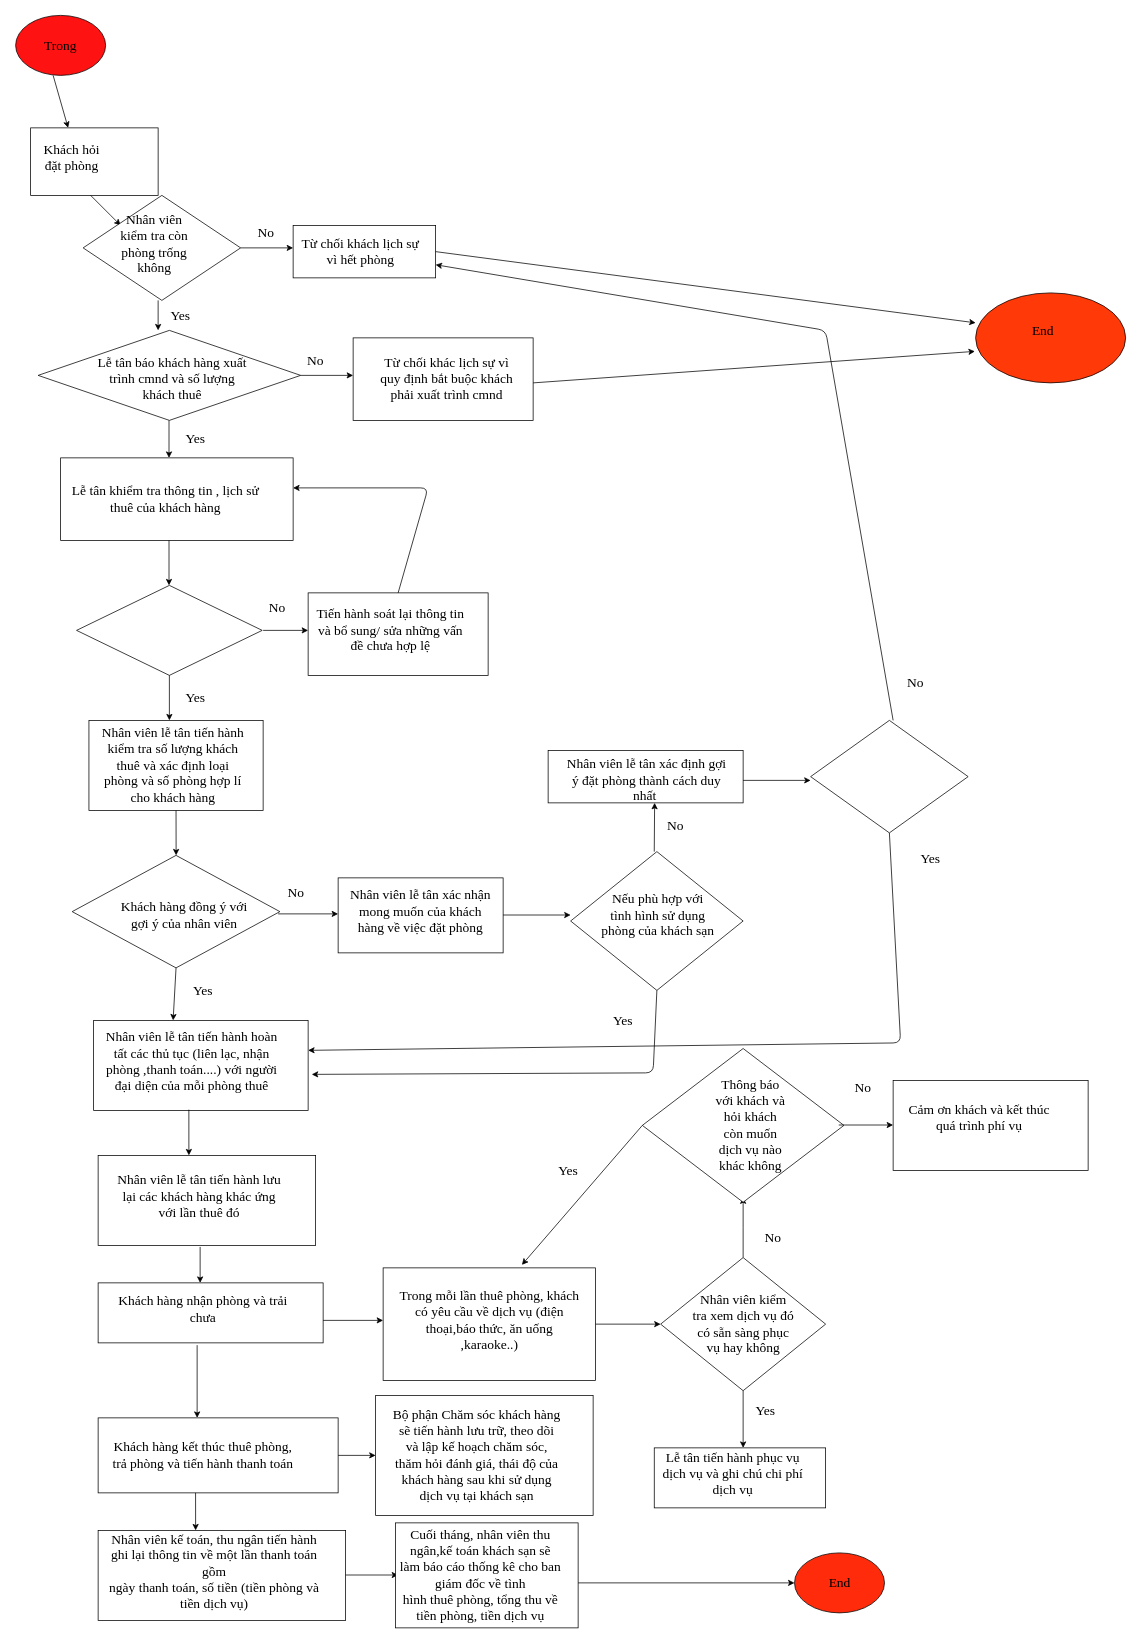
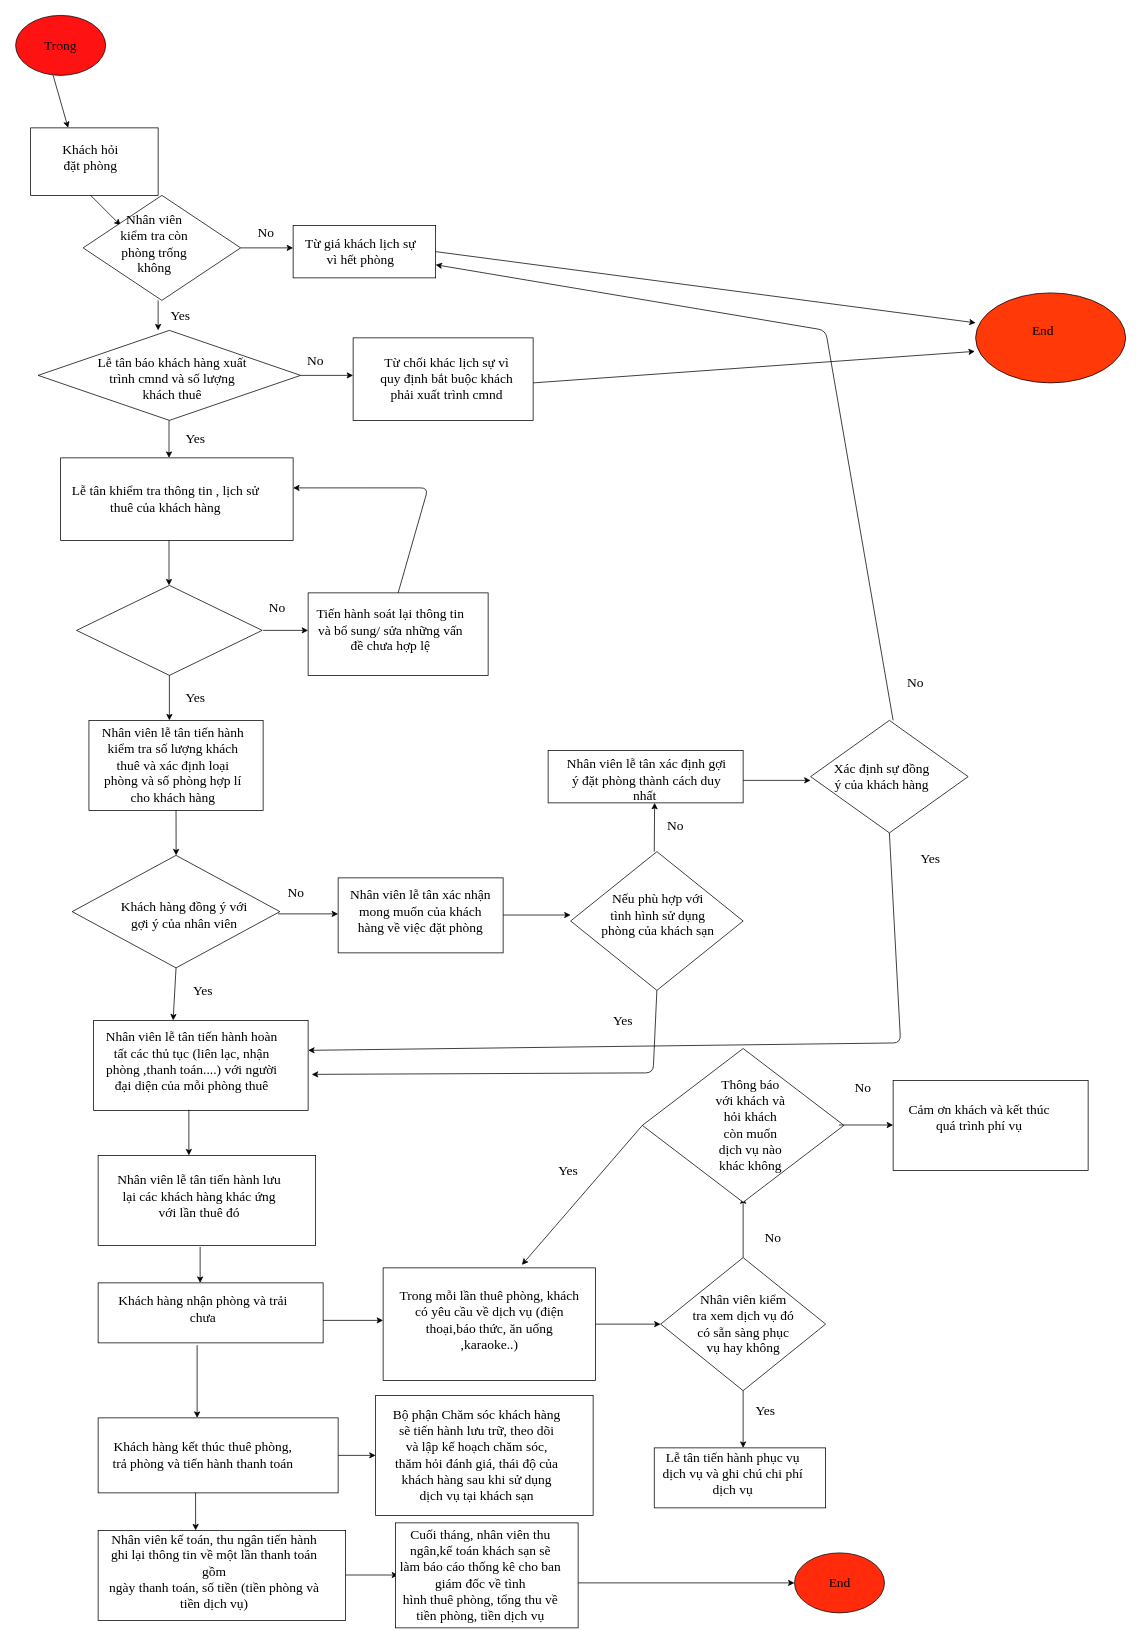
- <mxCell id="6" value="Khách hỏi đặt phòng" style="text;html=1;strokeColor=none;fillColor=none;align=center;verticalAlign=middle;whiteSpace=wrap;rounded=0;fontFamily=Times New Roman;fontSize=18;" vertex="1" parent="1"><mxGeometry x="55" y="200" width="80" height="20" as="geometry" /></mxCell>
+ <mxCell id="6" value="Khách hỏi đặt phòng" style="text;html=1;strokeColor=none;fillColor=none;align=center;verticalAlign=middle;whiteSpace=wrap;rounded=0;fontFamily=Times New Roman;fontSize=18;" vertex="1" parent="1"><mxGeometry x="80" y="200" width="80" height="20" as="geometry" /></mxCell>
- <mxCell id="13" value="Từ chối khách lịch sự vì hết phòng" style="text;html=1;strokeColor=none;fillColor=none;align=center;verticalAlign=middle;whiteSpace=wrap;rounded=0;fontFamily=Times New Roman;fontSize=18;" vertex="1" parent="1"><mxGeometry x="400" y="320" width="160" height="30" as="geometry" /></mxCell>
+ <mxCell id="13" value="Từ giá khách lịch sự vì hết phòng" style="text;html=1;strokeColor=none;fillColor=none;align=center;verticalAlign=middle;whiteSpace=wrap;rounded=0;fontFamily=Times New Roman;fontSize=18;" vertex="1" parent="1"><mxGeometry x="400" y="320" width="160" height="30" as="geometry" /></mxCell>
+ <mxCell id="100" value="Xác định sự đồng ý của khách hàng" style="text;html=1;strokeColor=none;fillColor=none;align=center;verticalAlign=middle;whiteSpace=wrap;rounded=0;fontFamily=Times New Roman;fontSize=18;" vertex="1" parent="1"><mxGeometry x="1110" y="1020" width="130" height="30" as="geometry" /></mxCell>
